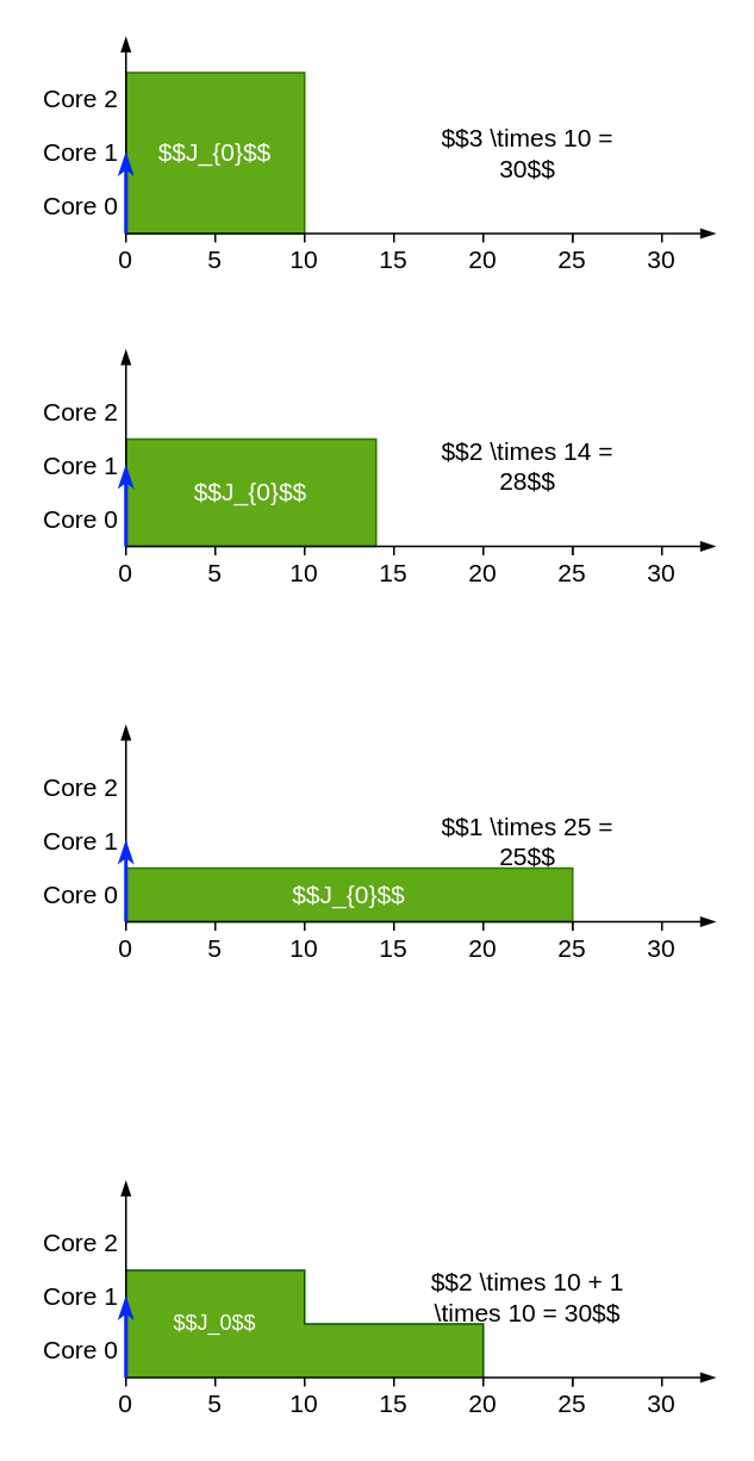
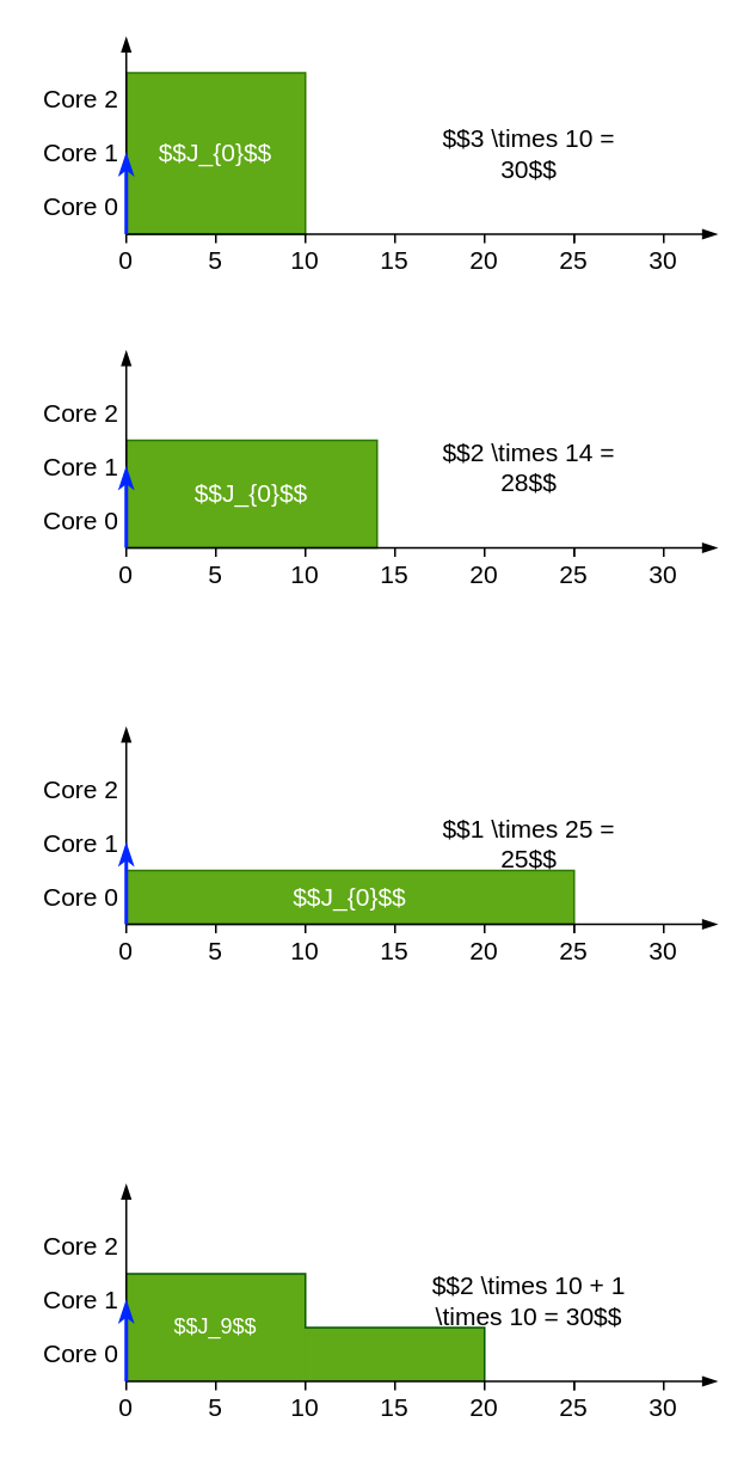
- <mxCell id="3" value="$$J_0$$" style="rounded=0;whiteSpace=wrap;html=1;align=center;fillColor=#60a917;strokeColor=none;fontColor=#ffffff;comic=0;" parent="1" vertex="1"><mxGeometry x="70" y="710" width="100" height="60" as="geometry" /></mxCell>
+ <mxCell id="3" value="$$J_9$$" style="rounded=0;whiteSpace=wrap;html=1;align=center;fillColor=#60a917;strokeColor=none;fontColor=#ffffff;comic=0;" parent="1" vertex="1"><mxGeometry x="70" y="710" width="100" height="60" as="geometry" /></mxCell>
